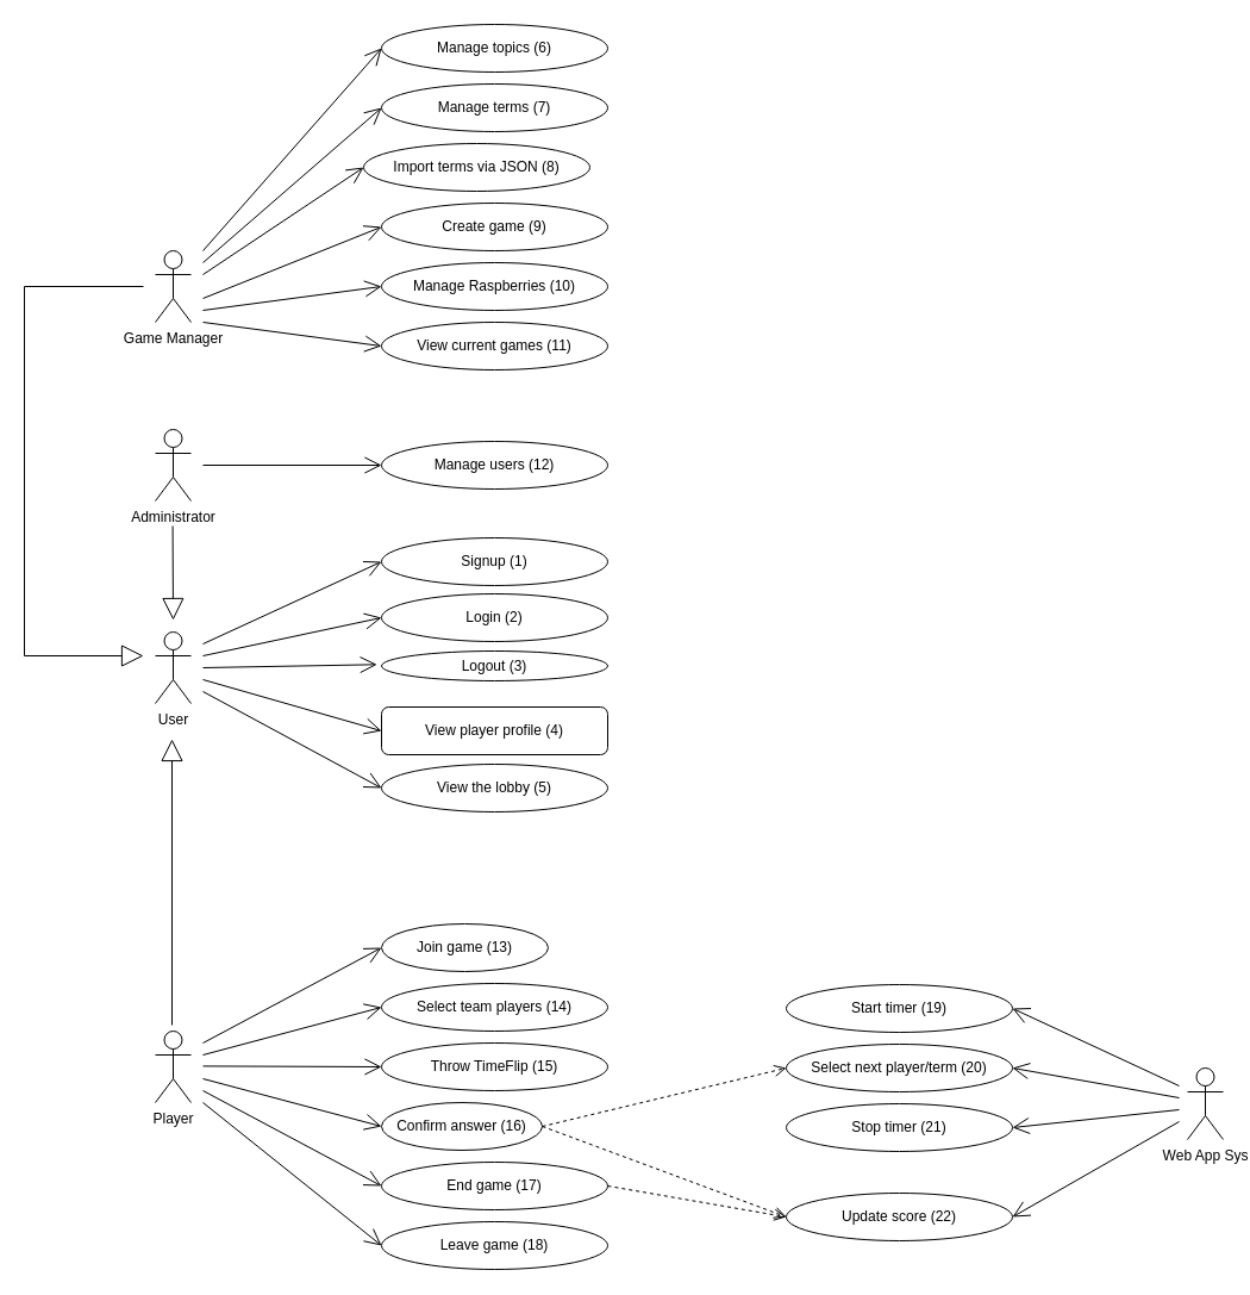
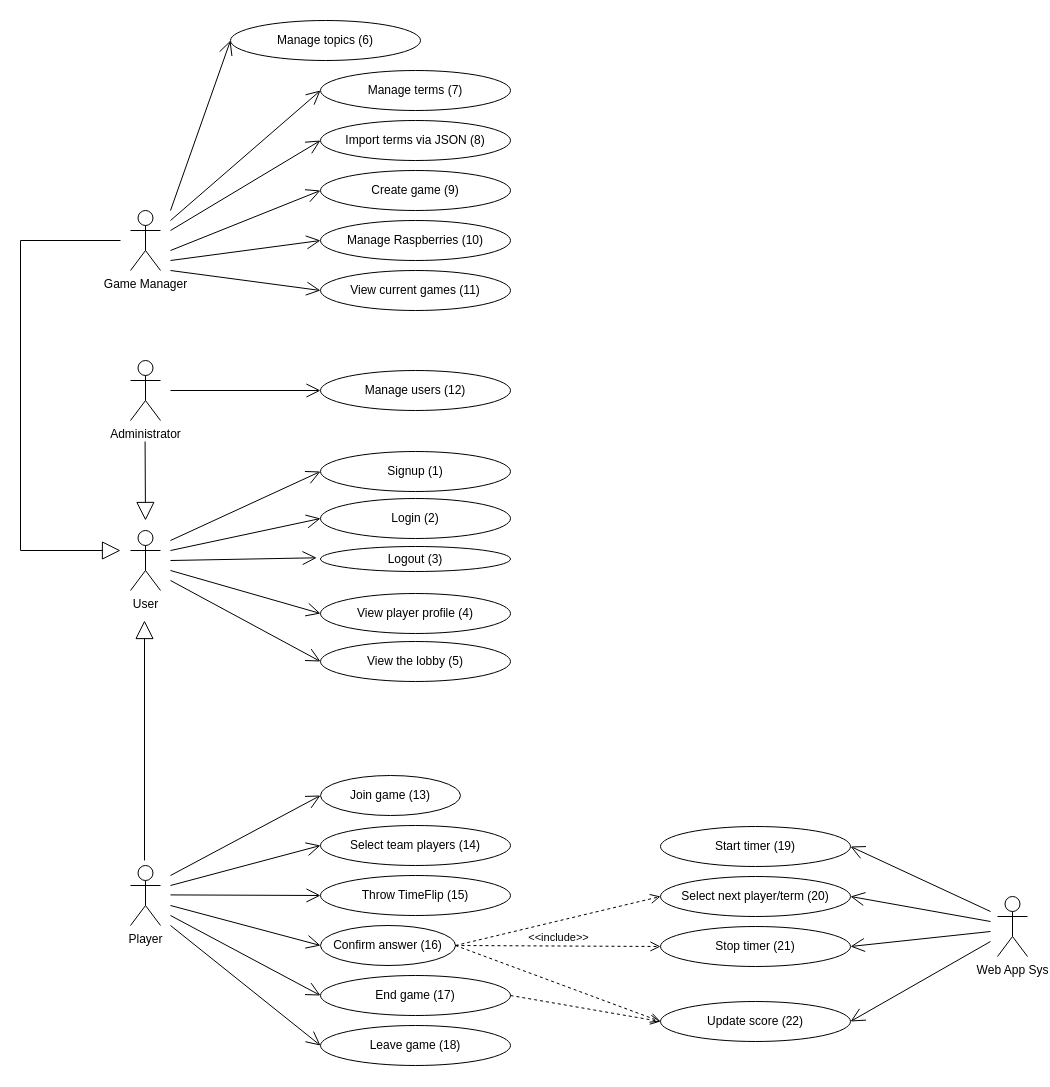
- <mxCell id="42" value="Manage topics (6)" style="ellipse;whiteSpace=wrap;html=1;" parent="1" vertex="1"><mxGeometry x="320" y="20" width="190" height="40" as="geometry" /></mxCell>
+ <mxCell id="42" value="Manage topics (6)" style="ellipse;whiteSpace=wrap;html=1;" parent="1" vertex="1"><mxGeometry x="230" y="20" width="190" height="40" as="geometry" /></mxCell>
- <mxCell id="48" value="Import terms via JSON (8)" style="ellipse;whiteSpace=wrap;html=1;" parent="1" vertex="1"><mxGeometry x="305" y="120" width="190" height="40" as="geometry" /></mxCell>
+ <mxCell id="48" value="Import terms via JSON (8)" style="ellipse;whiteSpace=wrap;html=1;" parent="1" vertex="1"><mxGeometry x="320" y="120" width="190" height="40" as="geometry" /></mxCell>
- <mxCell id="15" value="View player profile (4)" style="whiteSpace=wrap;html=1;rounded=1;" parent="1" vertex="1"><mxGeometry x="320" y="593" width="190" height="40" as="geometry" /></mxCell>
+ <mxCell id="15" value="View player profile (4)" style="ellipse;whiteSpace=wrap;html=1;" parent="1" vertex="1"><mxGeometry x="320" y="593" width="190" height="40" as="geometry" /></mxCell>
+ <mxCell id="20" value="&amp;lt;&amp;lt;include&amp;gt;&amp;gt;" style="html=1;verticalAlign=bottom;endArrow=open;dashed=1;endSize=8;exitX=1;exitY=0.5;exitDx=0;exitDy=0;entryX=0;entryY=0.5;entryDx=0;entryDy=0;" parent="1" source="31" target="45" edge="1"><mxGeometry relative="1" as="geometry"><mxPoint x="640" y="1030" as="sourcePoint" /><mxPoint x="570" y="1010" as="targetPoint" /></mxGeometry></mxCell>
